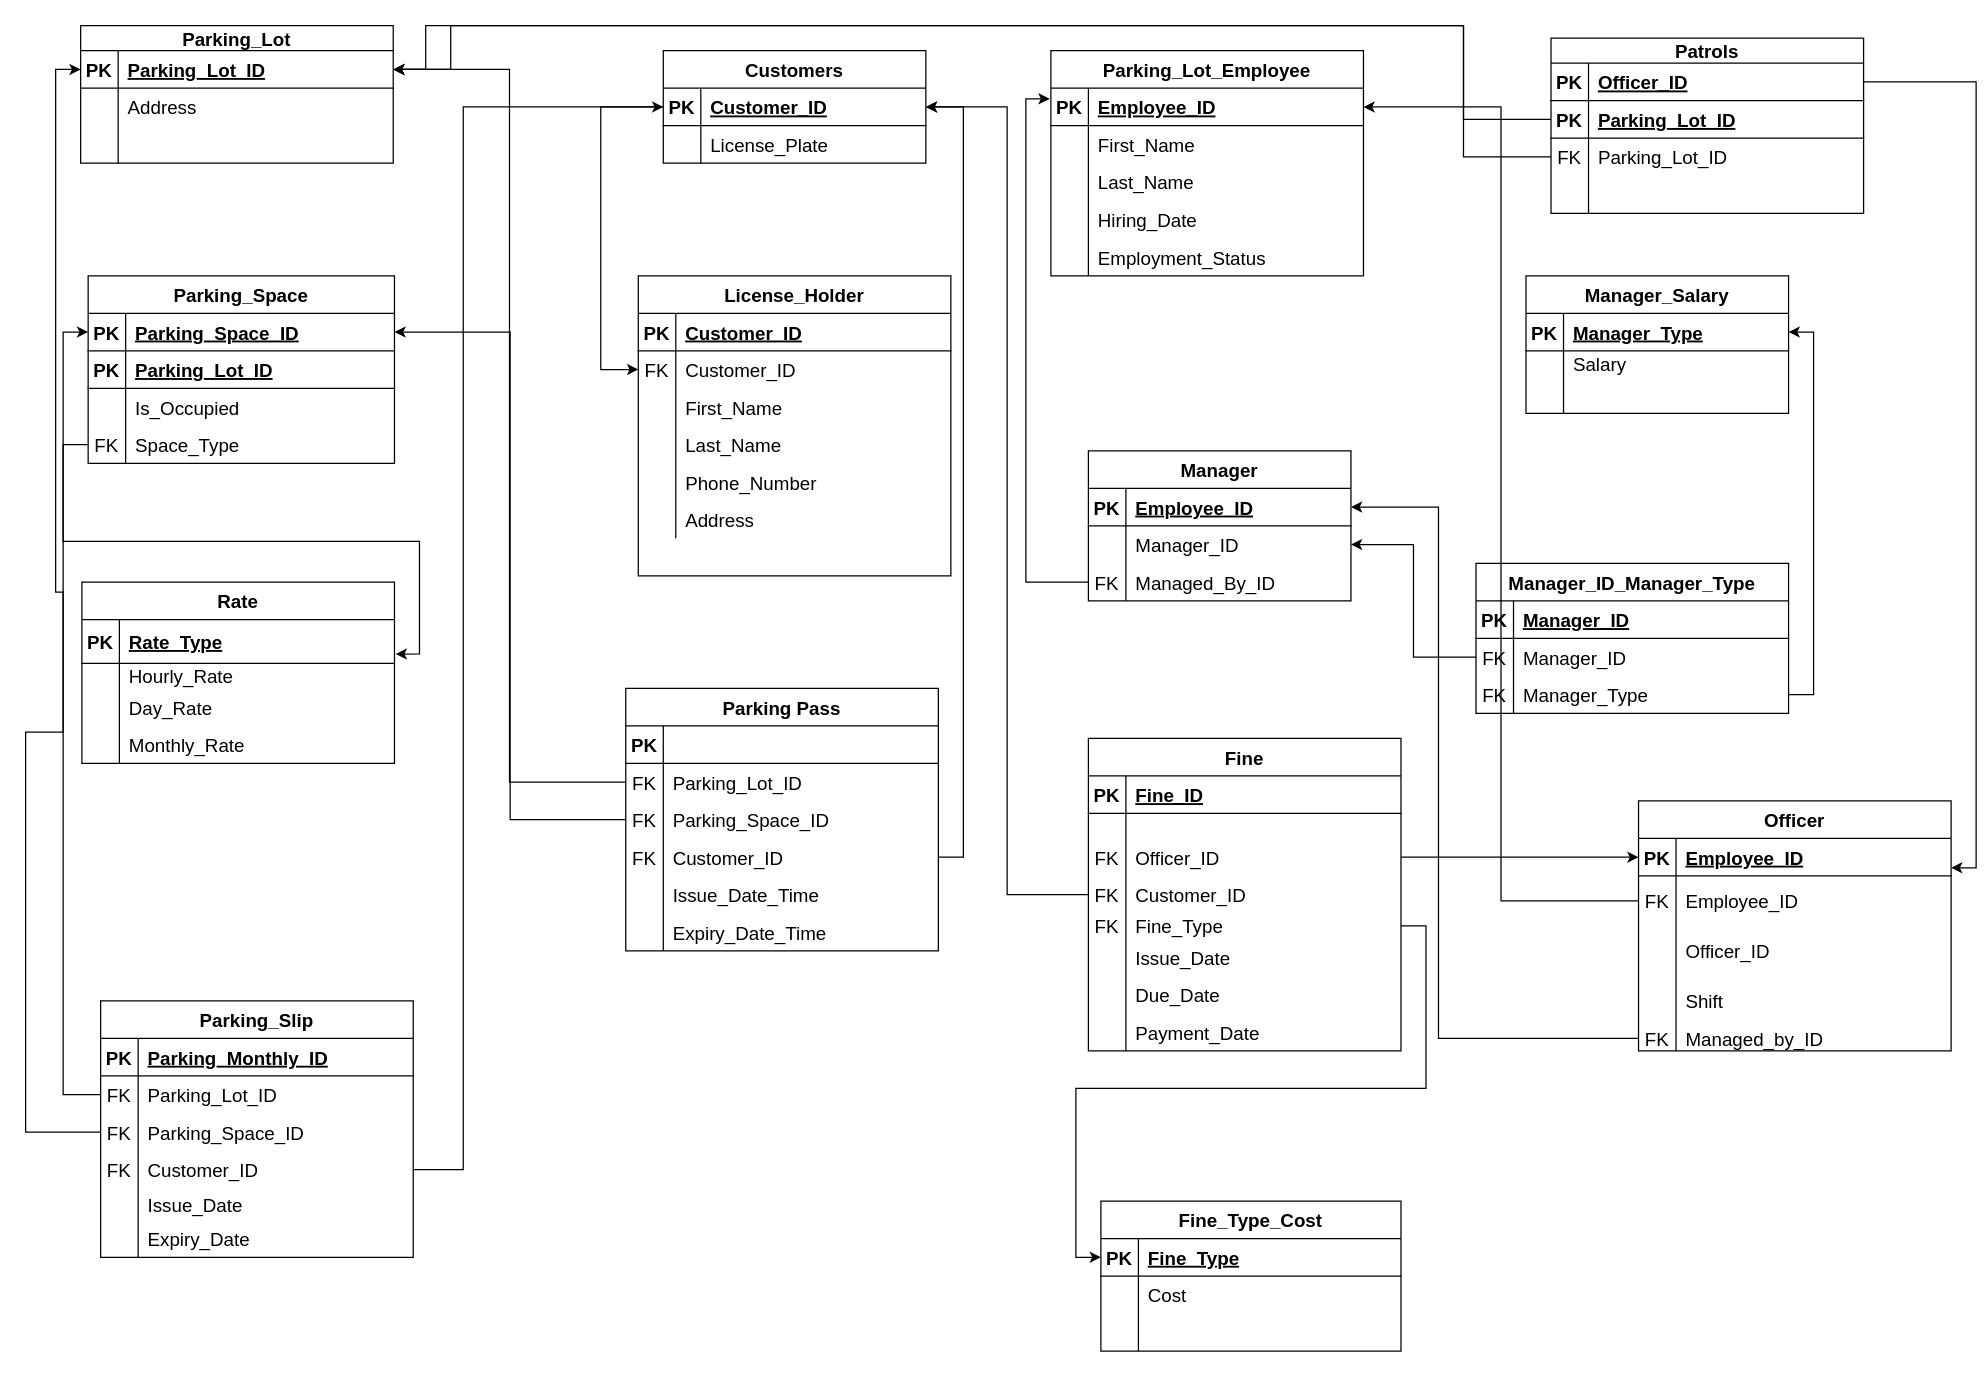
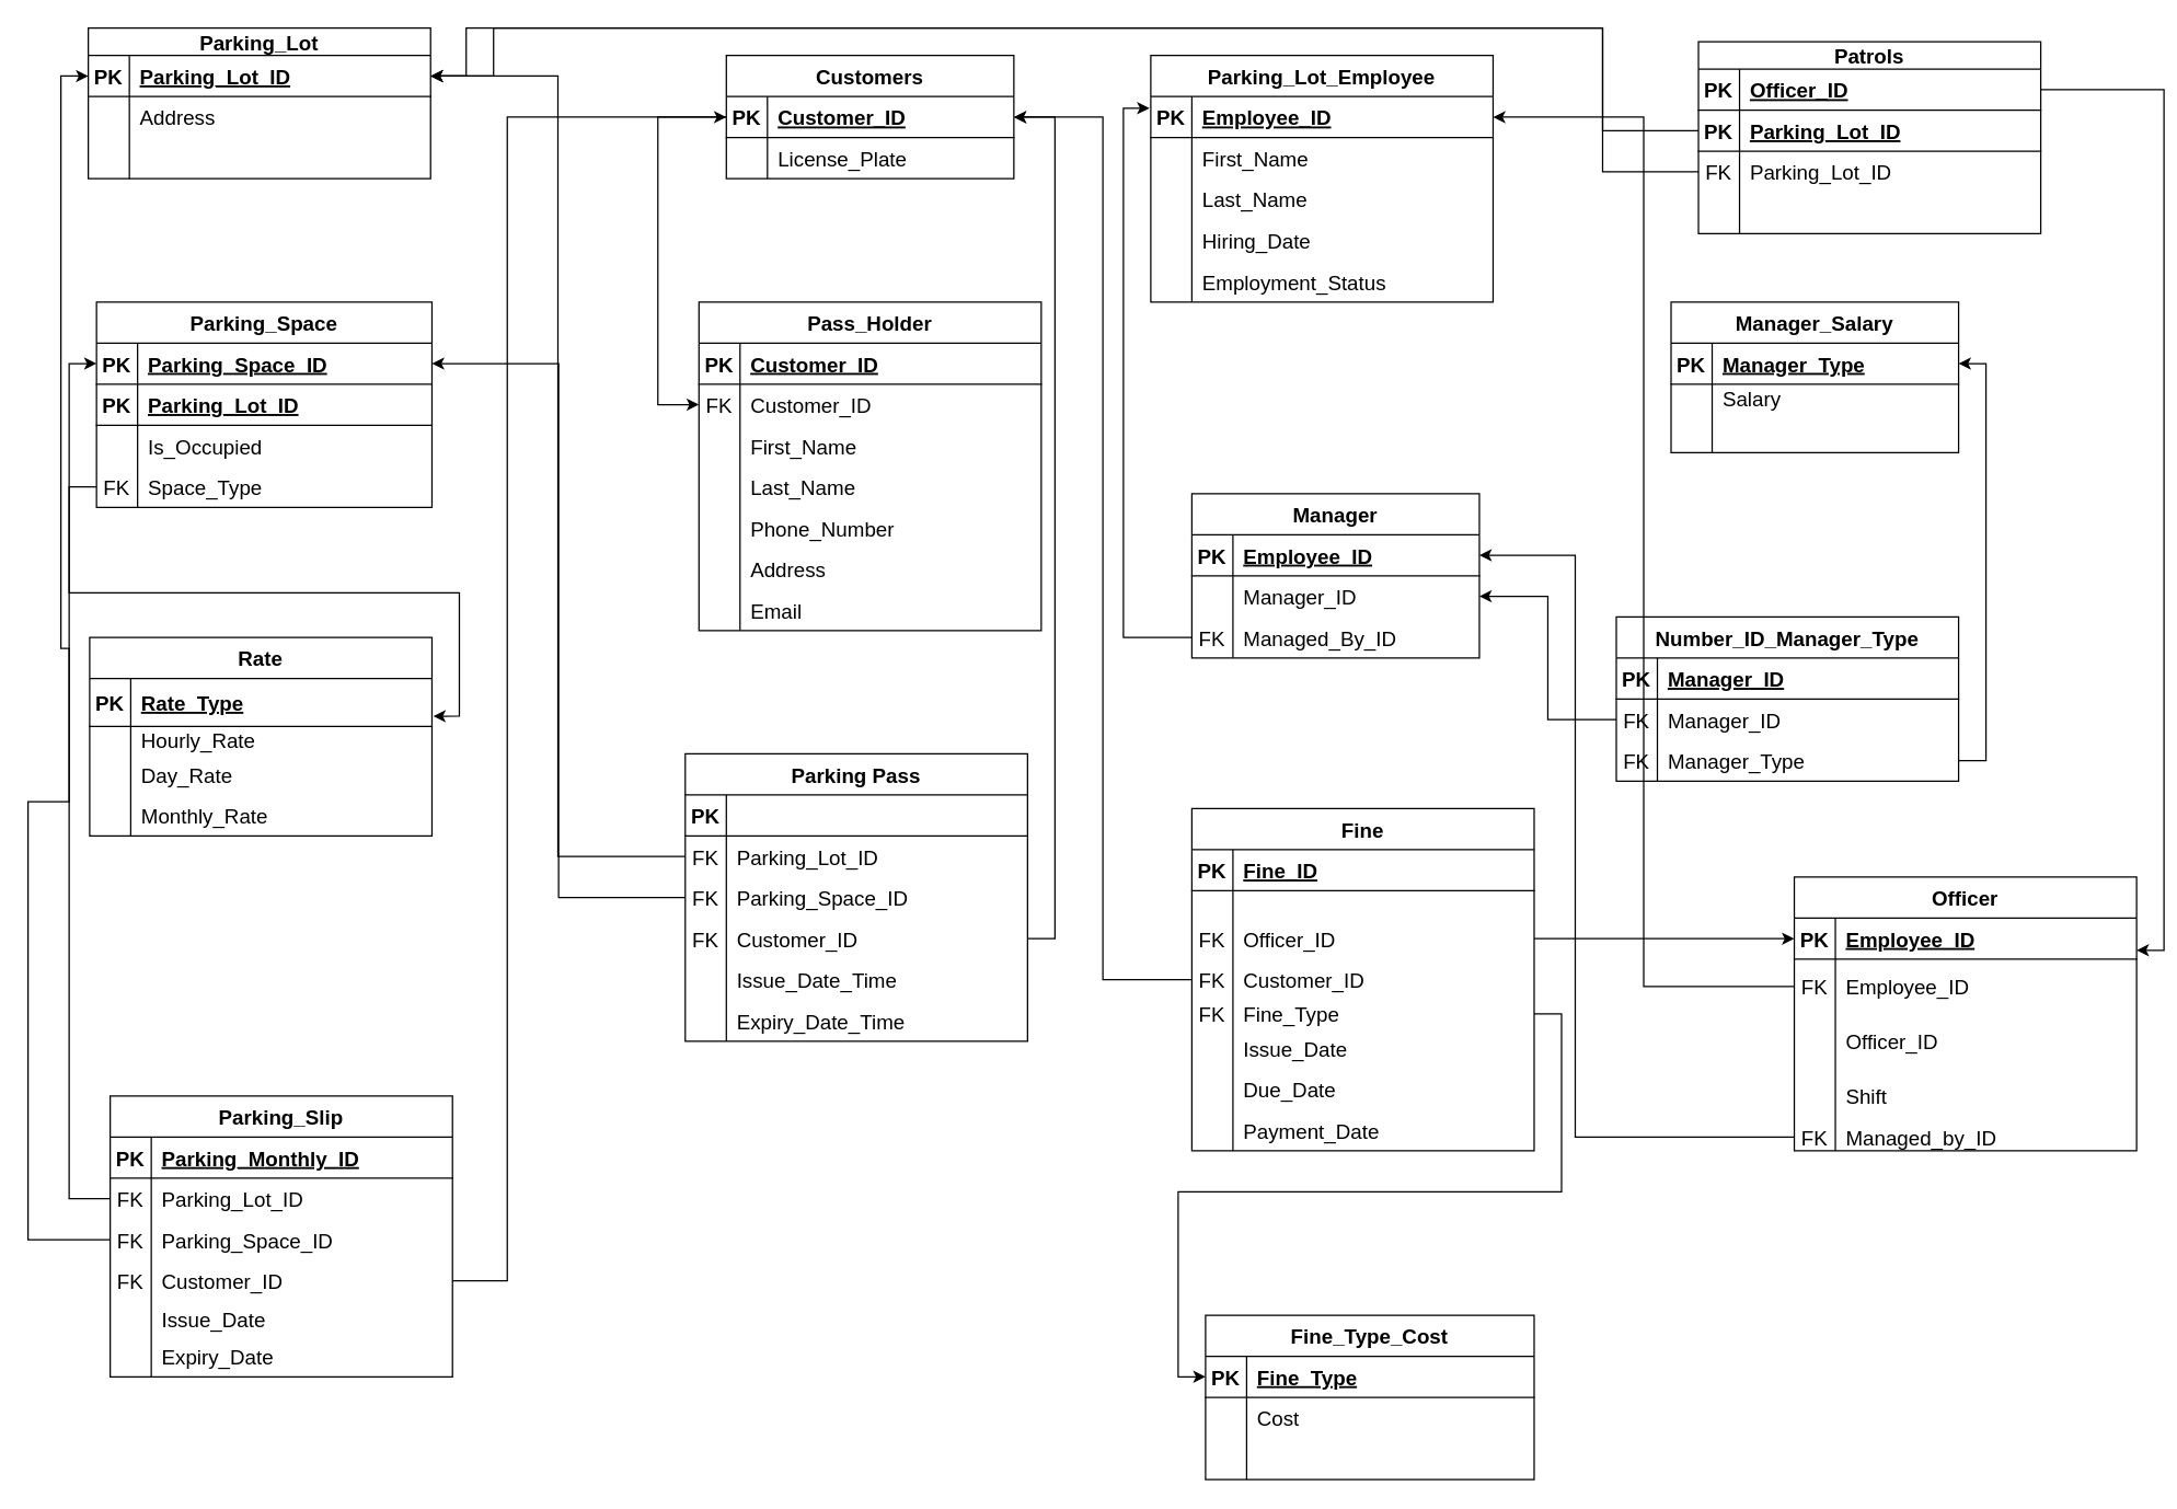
- <mxCell id="120" value="License_Holder" style="shape=table;startSize=30;container=1;collapsible=1;childLayout=tableLayout;fixedRows=1;rowLines=0;fontStyle=1;align=center;resizeLast=1;fontFamily=Helvetica;fontSize=15;" parent="1" vertex="1"><mxGeometry x="510" y="220" width="250" height="240" as="geometry" /></mxCell>
+ <mxCell id="120" value="Pass_Holder" style="shape=table;startSize=30;container=1;collapsible=1;childLayout=tableLayout;fixedRows=1;rowLines=0;fontStyle=1;align=center;resizeLast=1;fontFamily=Helvetica;fontSize=15;" parent="1" vertex="1"><mxGeometry x="510" y="220" width="250" height="240" as="geometry" /></mxCell>
+ <mxCell id="141" value="Email" style="shape=partialRectangle;overflow=hidden;connectable=0;fillColor=none;top=0;left=0;bottom=0;right=0;align=left;spacingLeft=6;fontFamily=Helvetica;fontSize=15;" parent="139" vertex="1"><mxGeometry x="30" width="220" height="30" as="geometry"><mxRectangle width="220" height="30" as="alternateBounds" /></mxGeometry></mxCell>
- <mxCell id="175" value="Manager_ID_Manager_Type" style="shape=table;startSize=30;container=1;collapsible=1;childLayout=tableLayout;fixedRows=1;rowLines=0;fontStyle=1;align=center;resizeLast=1;fontFamily=Helvetica;fontSize=15;" parent="1" vertex="1"><mxGeometry x="1180" y="450" width="250" height="120" as="geometry" /></mxCell>
+ <mxCell id="175" value="Number_ID_Manager_Type" style="shape=table;startSize=30;container=1;collapsible=1;childLayout=tableLayout;fixedRows=1;rowLines=0;fontStyle=1;align=center;resizeLast=1;fontFamily=Helvetica;fontSize=15;" parent="1" vertex="1"><mxGeometry x="1180" y="450" width="250" height="120" as="geometry" /></mxCell>
